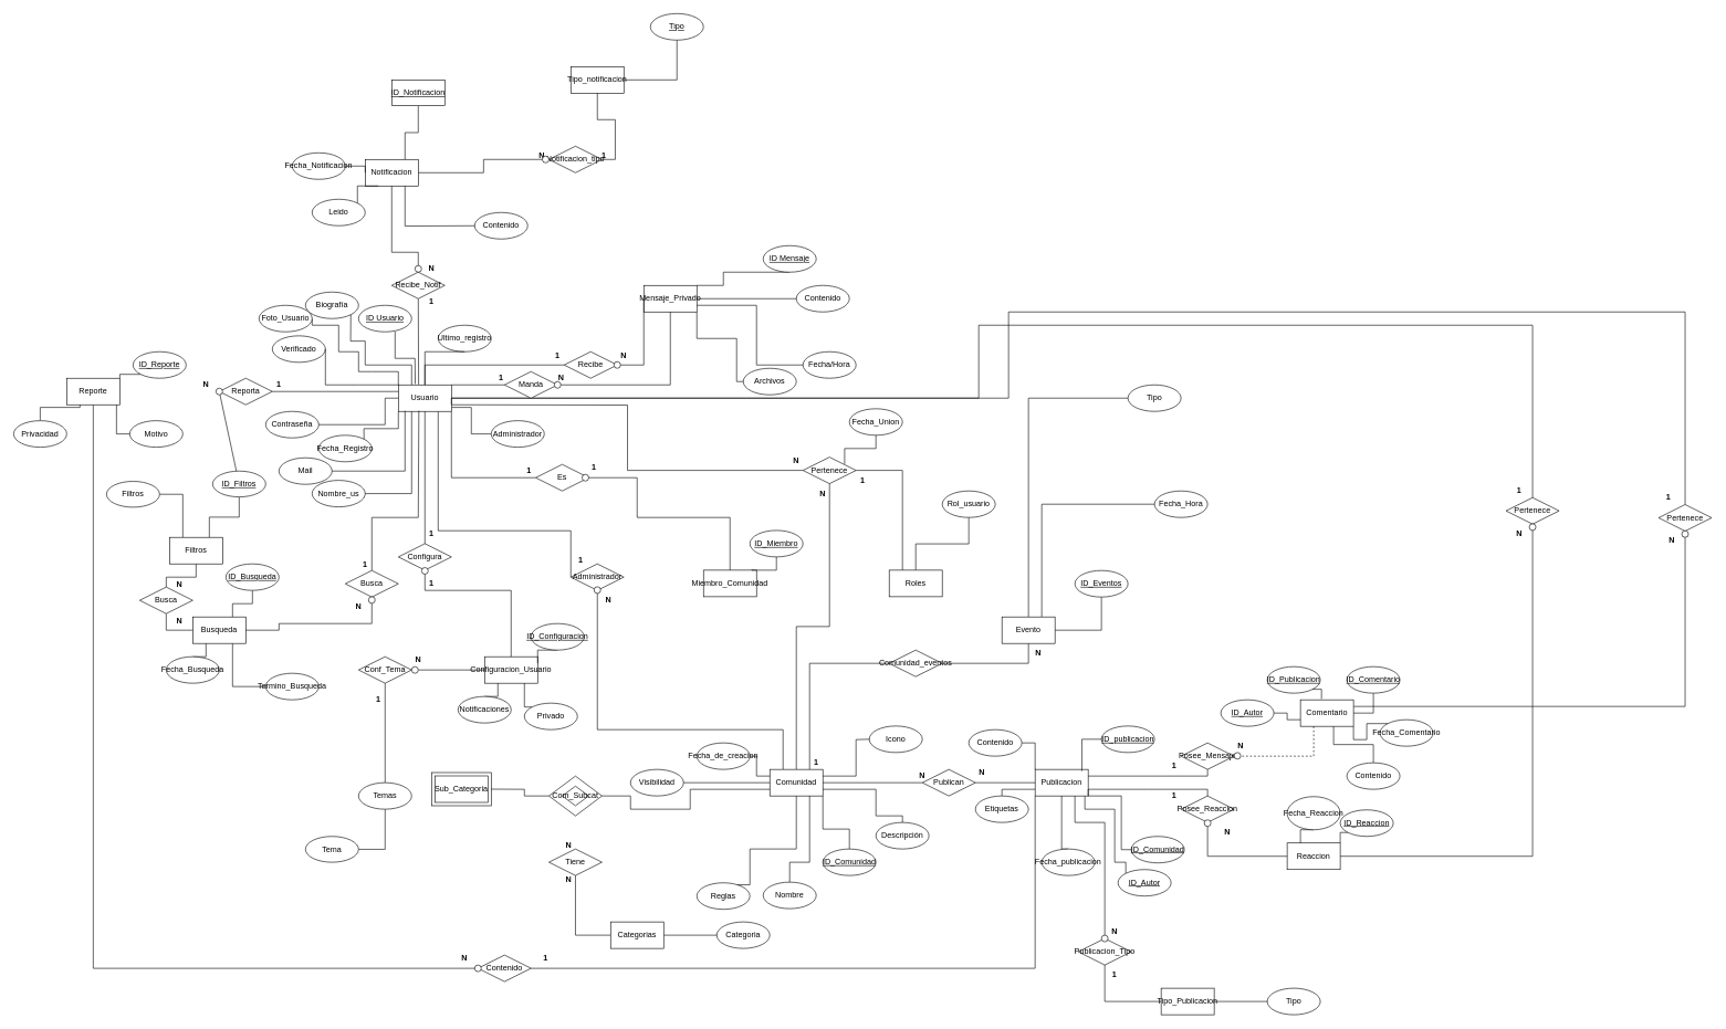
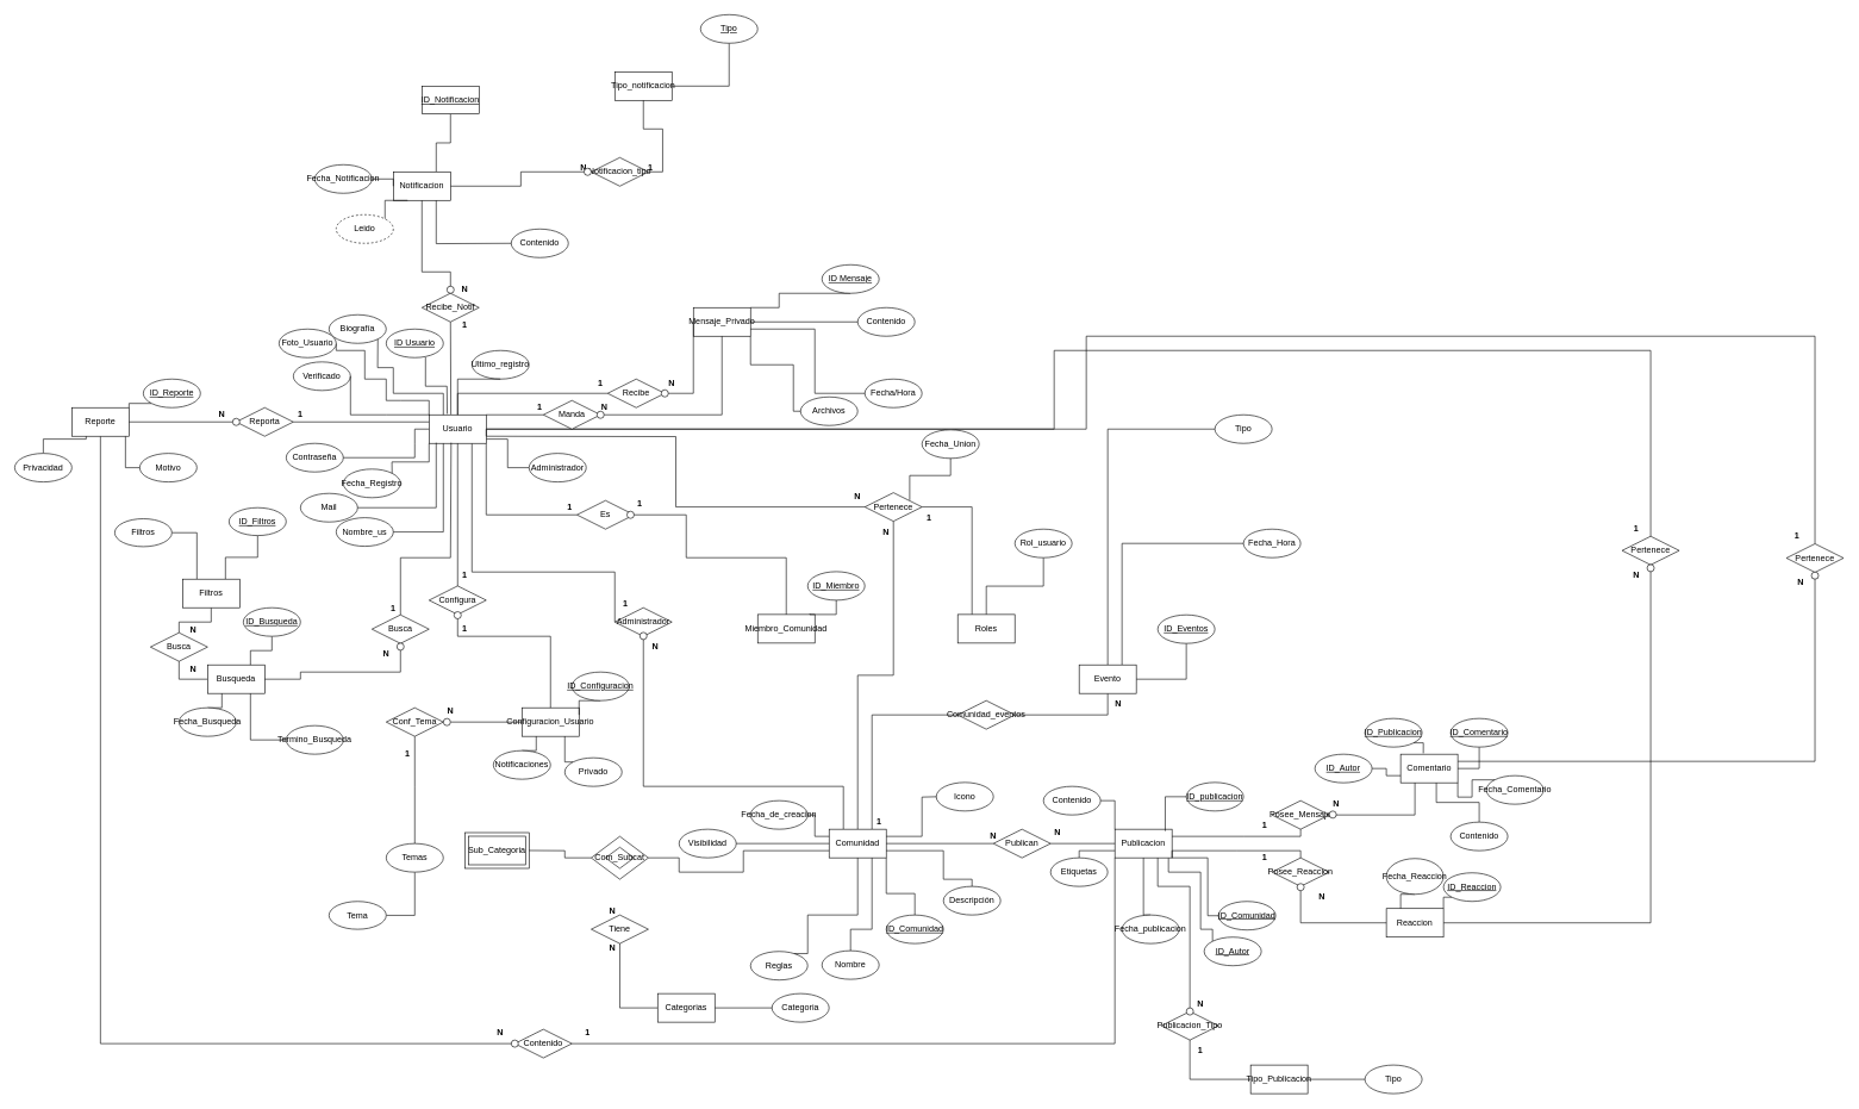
- <mxCell id="98" value="Leido" style="ellipse;whiteSpace=wrap;html=1;" parent="1" vertex="1"><mxGeometry x="470" y="300" width="80" height="40" as="geometry" /></mxCell>
+ <mxCell id="98" value="Leido" style="ellipse;whiteSpace=wrap;html=1;dashed=1;" parent="1" vertex="1"><mxGeometry x="470" y="300" width="80" height="40" as="geometry" /></mxCell>
- <mxCell id="58" value="Fecha_Union" style="ellipse;whiteSpace=wrap;html=1;" parent="1" vertex="1"><mxGeometry x="1280" y="616" width="80" height="40" as="geometry" /></mxCell>
+ <mxCell id="58" value="Fecha_Union" style="ellipse;whiteSpace=wrap;html=1;" parent="1" vertex="1"><mxGeometry x="1290" y="601" width="80" height="40" as="geometry" /></mxCell>
- <mxCell id="153" value="" style="endArrow=none;html=1;rounded=0;exitX=0;exitY=0.5;exitDx=0;exitDy=0;" parent="1" source="152" target="268" edge="1"><mxGeometry width="50" height="50" relative="1" as="geometry"><mxPoint x="450" y="600" as="sourcePoint" /><mxPoint x="610" y="600" as="targetPoint" /></mxGeometry></mxCell>
+ <mxCell id="153" value="" style="endArrow=none;html=1;rounded=0;entryX=1;entryY=0.5;entryDx=0;entryDy=0;exitX=0;exitY=0.5;exitDx=0;exitDy=0;" parent="1" source="152" target="110" edge="1"><mxGeometry width="50" height="50" relative="1" as="geometry"><mxPoint x="450" y="600" as="sourcePoint" /><mxPoint x="610" y="600" as="targetPoint" /></mxGeometry></mxCell>
- <mxCell id="137" value="" style="endArrow=none;html=1;rounded=0;entryX=0.25;entryY=1;entryDx=0;entryDy=0;exitX=1;exitY=0.5;exitDx=0;exitDy=0;dashed=1;" parent="1" source="135" target="75" edge="1"><mxGeometry width="50" height="50" relative="1" as="geometry"><mxPoint x="1750" y="1240" as="sourcePoint" /><mxPoint x="1800" y="1190" as="targetPoint" /><Array as="points"><mxPoint x="1980" y="1140" /></Array></mxGeometry></mxCell>
+ <mxCell id="137" value="" style="endArrow=none;html=1;rounded=0;entryX=0.25;entryY=1;entryDx=0;entryDy=0;exitX=1;exitY=0.5;exitDx=0;exitDy=0;" parent="1" source="135" target="75" edge="1"><mxGeometry width="50" height="50" relative="1" as="geometry"><mxPoint x="1750" y="1240" as="sourcePoint" /><mxPoint x="1800" y="1190" as="targetPoint" /><Array as="points"><mxPoint x="1980" y="1140" /></Array></mxGeometry></mxCell>
